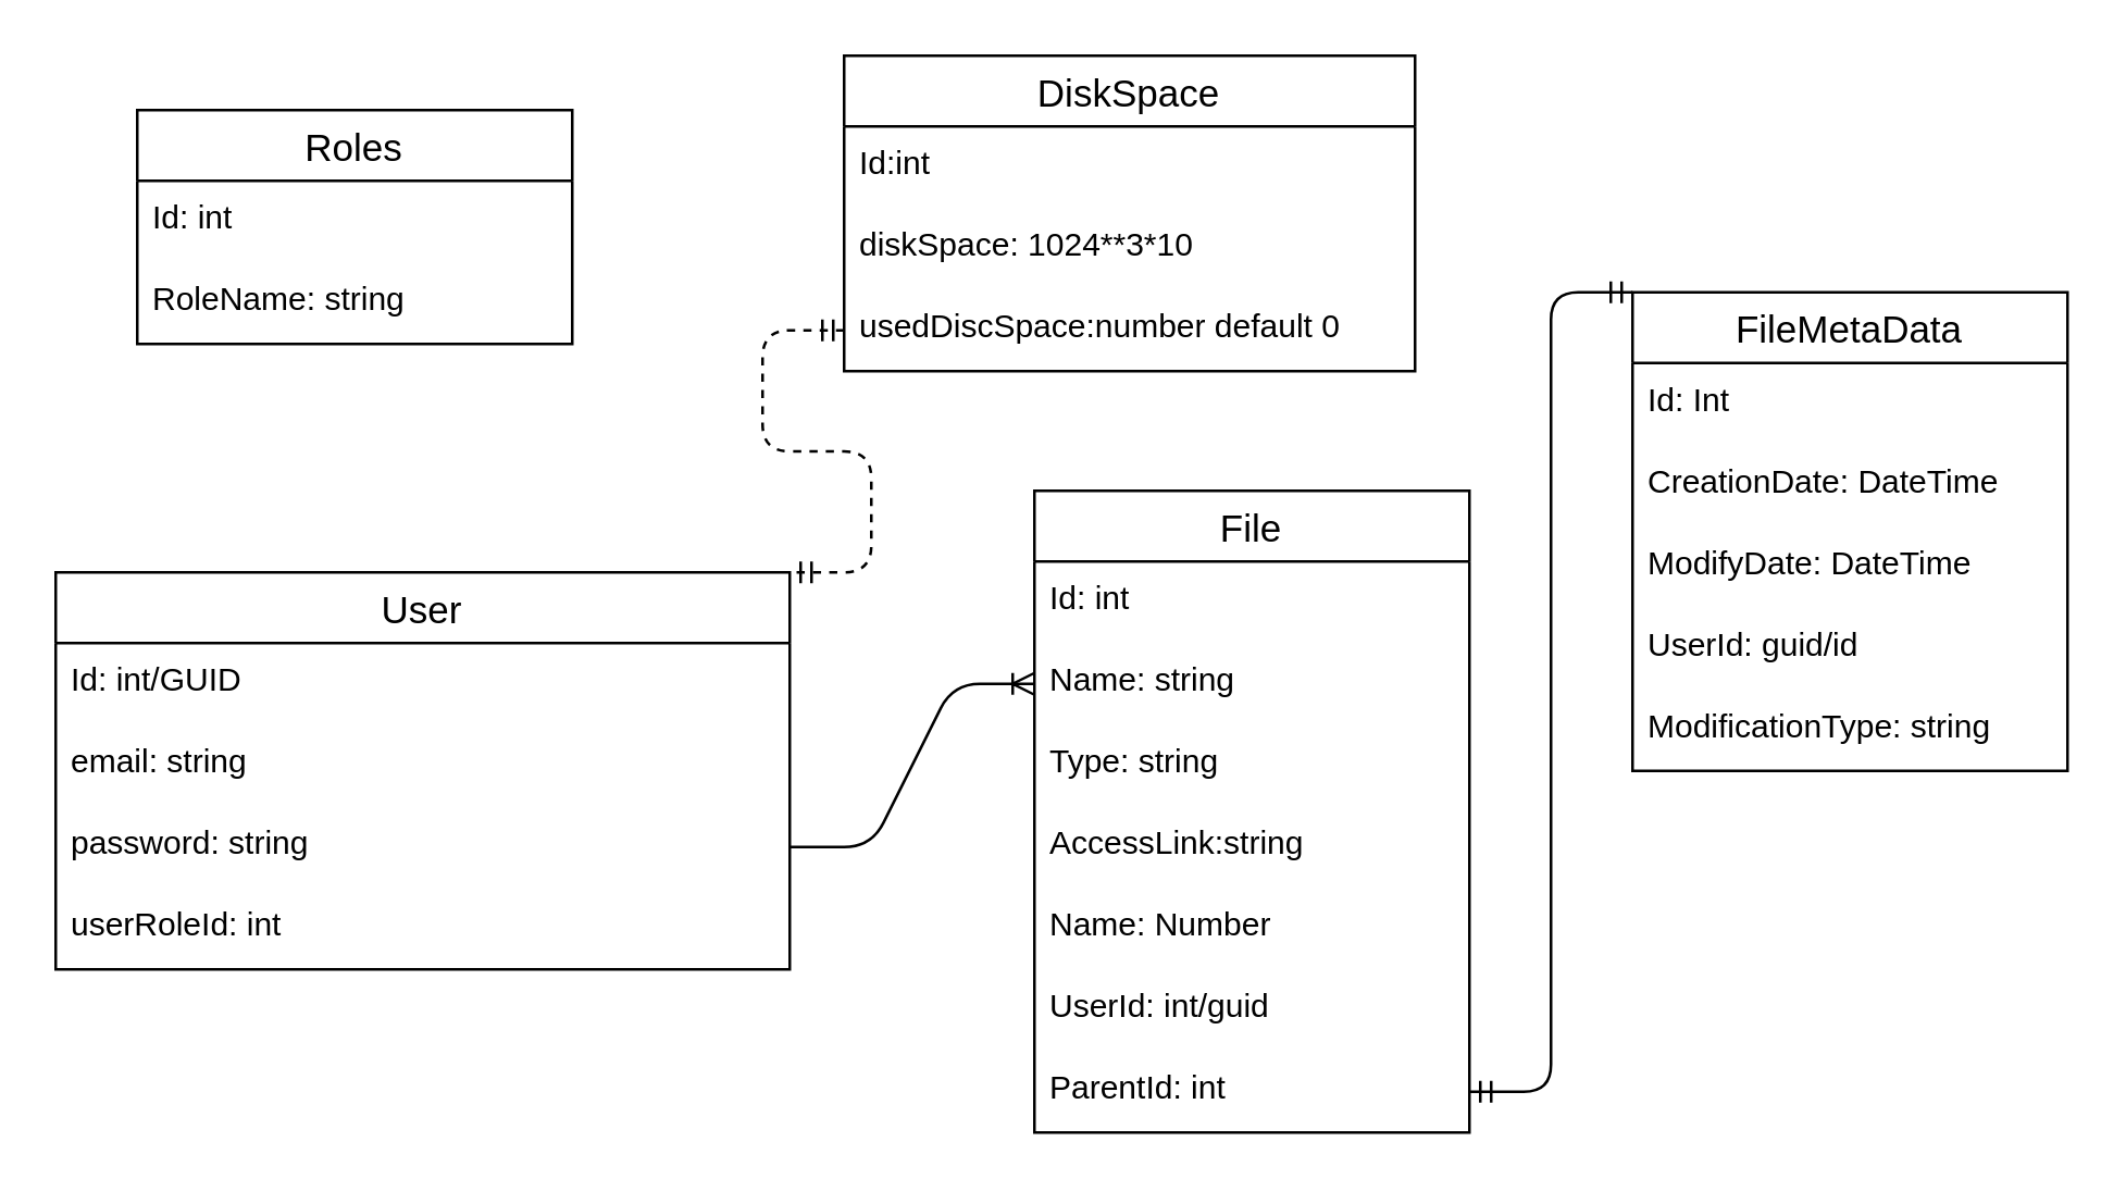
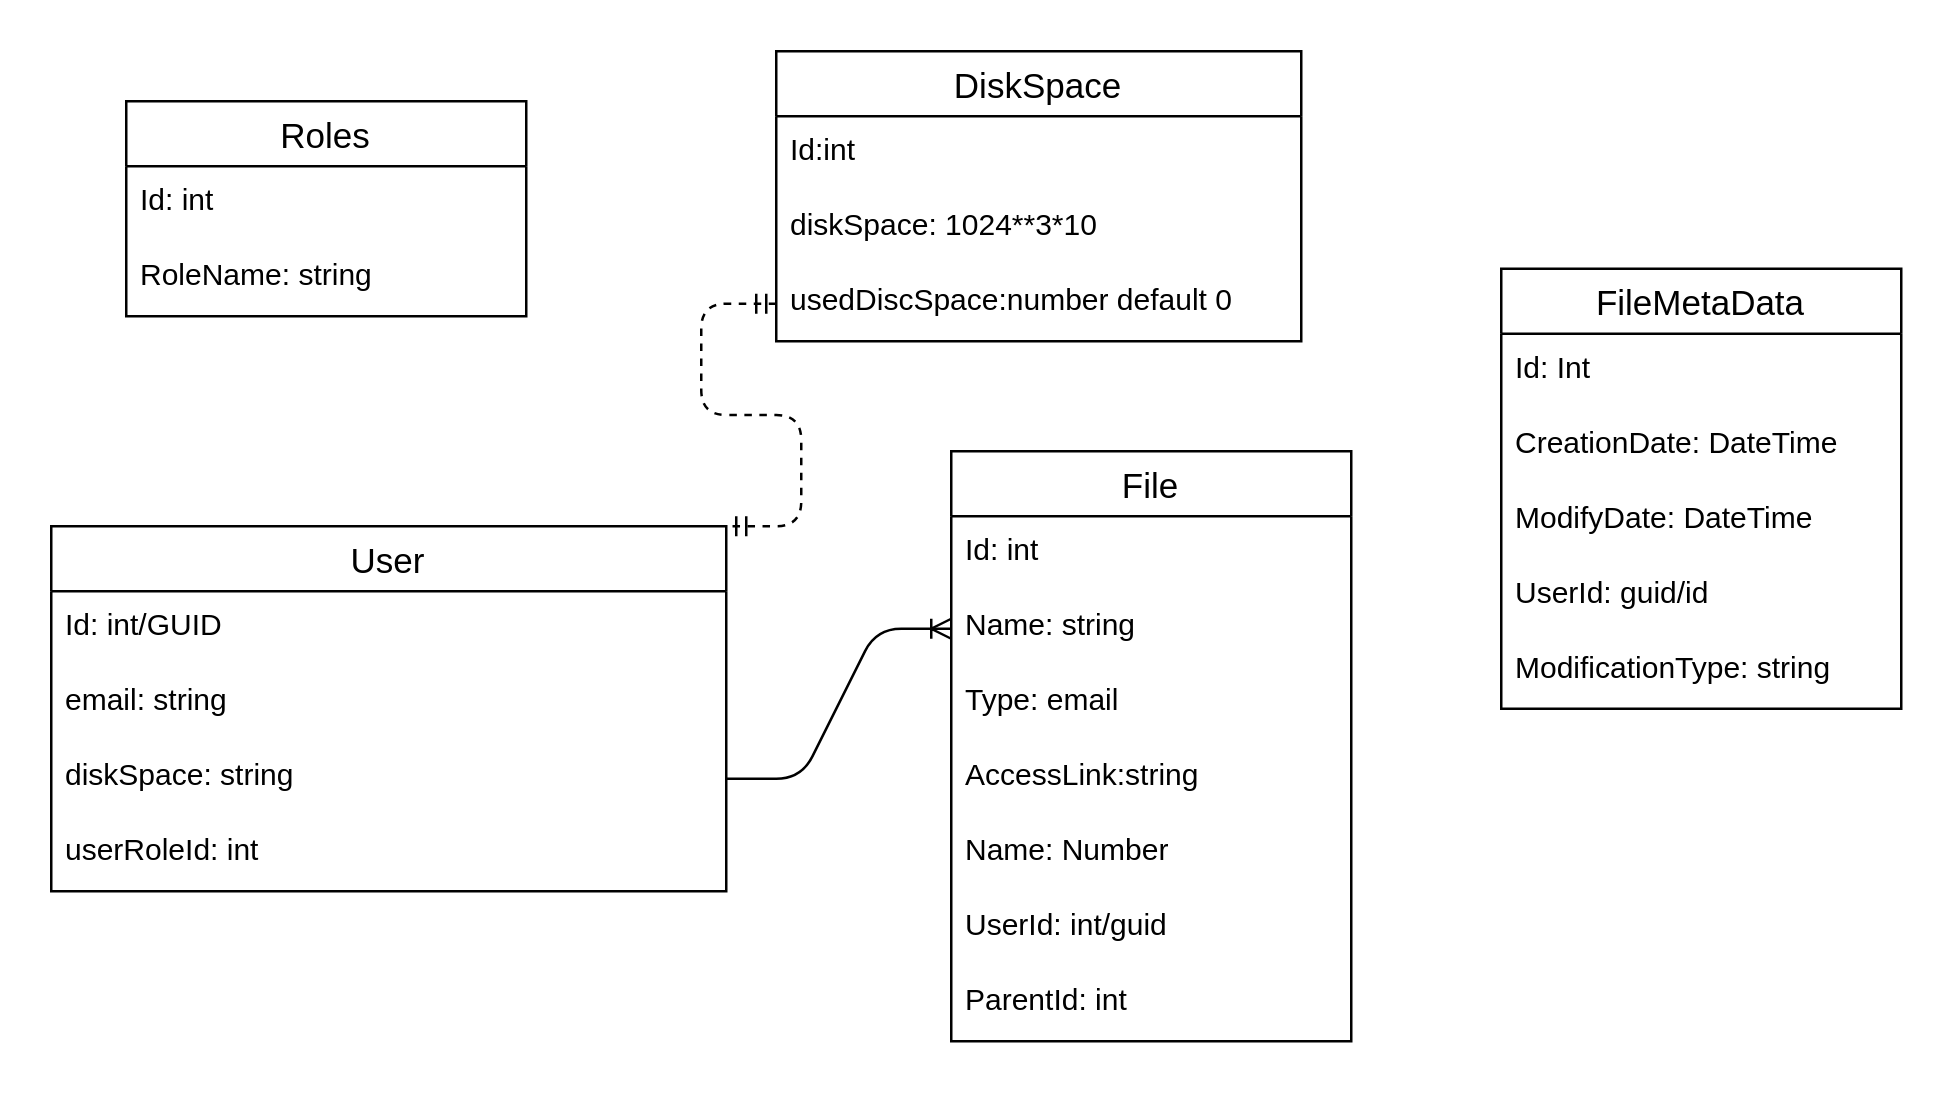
- <mxCell id="30" value="" style="edgeStyle=entityRelationEdgeStyle;fontSize=12;html=1;endArrow=ERmandOne;startArrow=ERmandOne;exitX=1;exitY=0.5;exitDx=0;exitDy=0;entryX=0;entryY=0;entryDx=0;entryDy=0;" edge="1" parent="1" source="17" target="24"><mxGeometry width="100" height="100" relative="1" as="geometry"><mxPoint x="570" y="60" as="sourcePoint" /><mxPoint x="670" y="-40" as="targetPoint" /></mxGeometry></mxCell>
- <mxCell id="13" value="Type: string" style="text;strokeColor=none;fillColor=none;spacingLeft=4;spacingRight=4;overflow=hidden;rotatable=0;points=[[0,0.5],[1,0.5]];portConstraint=eastwest;fontSize=12;" vertex="1" parent="10"><mxGeometry y="86" width="160" height="30" as="geometry" /></mxCell>
+ <mxCell id="13" value="Type: email" style="text;strokeColor=none;fillColor=none;spacingLeft=4;spacingRight=4;overflow=hidden;rotatable=0;points=[[0,0.5],[1,0.5]];portConstraint=eastwest;fontSize=12;" vertex="1" parent="10"><mxGeometry y="86" width="160" height="30" as="geometry" /></mxCell>
- <mxCell id="5" value="password: string&#10;" style="text;strokeColor=none;fillColor=none;spacingLeft=4;spacingRight=4;overflow=hidden;rotatable=0;points=[[0,0.5],[1,0.5]];portConstraint=eastwest;fontSize=12;" vertex="1" parent="2"><mxGeometry y="86" width="270" height="30" as="geometry" /></mxCell>
+ <mxCell id="5" value="diskSpace: string&#10;" style="text;strokeColor=none;fillColor=none;spacingLeft=4;spacingRight=4;overflow=hidden;rotatable=0;points=[[0,0.5],[1,0.5]];portConstraint=eastwest;fontSize=12;" vertex="1" parent="2"><mxGeometry y="86" width="270" height="30" as="geometry" /></mxCell>
